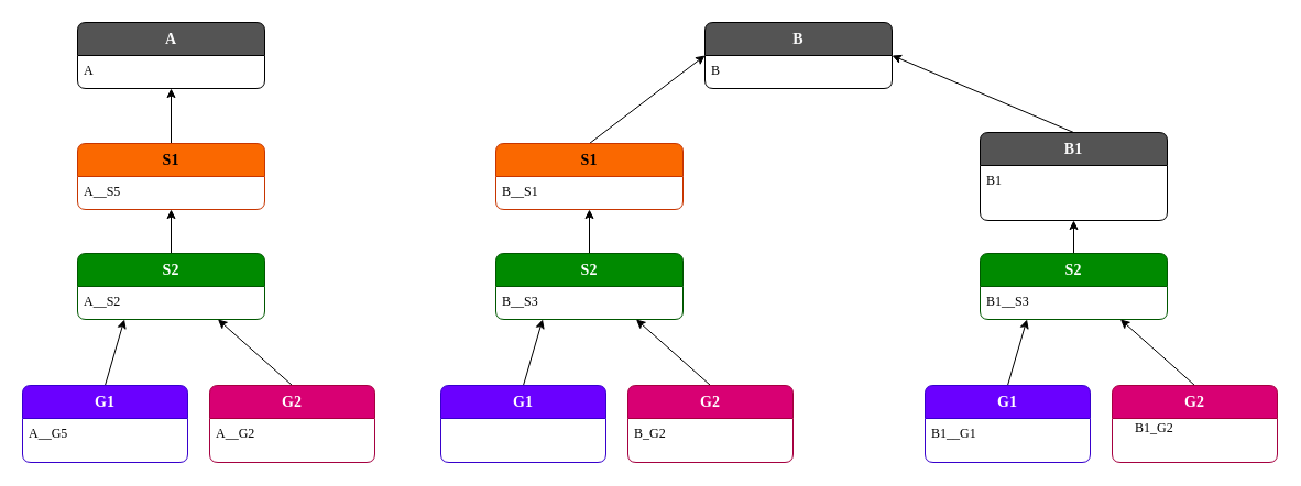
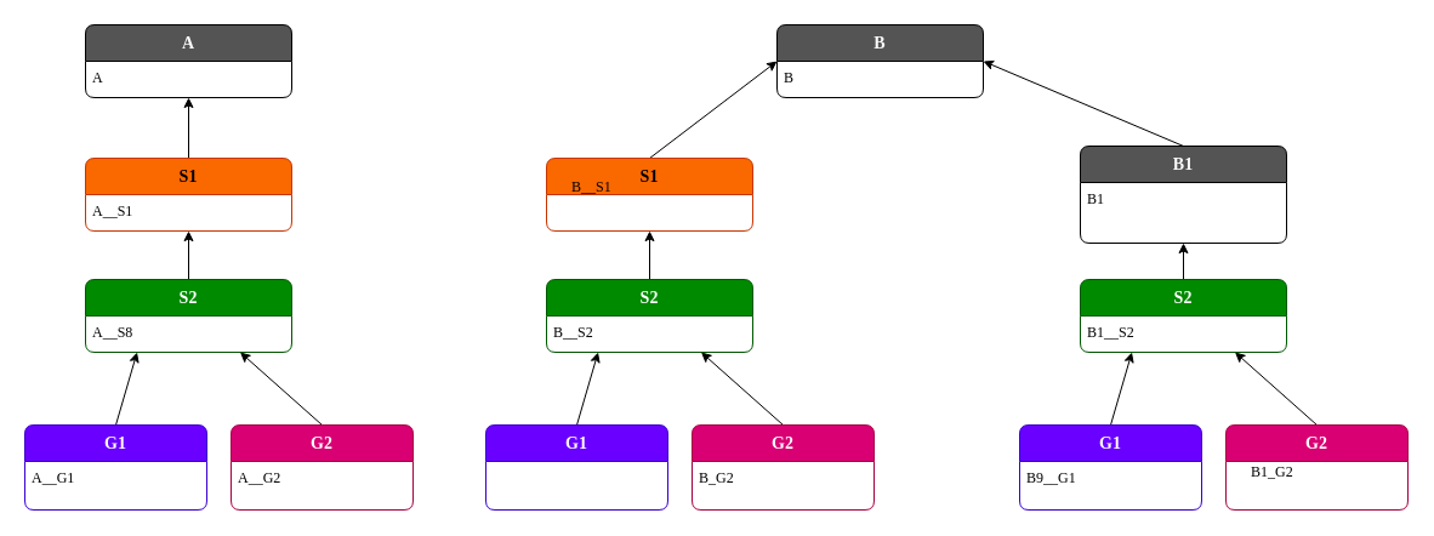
- <mxCell id="6" value="A__S5" style="fontFamily=Lucida Console;align=left;verticalAlign=top;fillColor=none;gradientColor=none;strokeColor=none;rounded=0;spacingLeft=4;resizable=0;movable=0;deletable=0;rotatable=0;autosize=1;" parent="5" vertex="1" connectable="0"><mxGeometry y="30" width="60" height="30" as="geometry" /></mxCell>
+ <mxCell id="6" value="A__S1" style="fontFamily=Lucida Console;align=left;verticalAlign=top;fillColor=none;gradientColor=none;strokeColor=none;rounded=0;spacingLeft=4;resizable=0;movable=0;deletable=0;rotatable=0;autosize=1;" parent="5" vertex="1" connectable="0"><mxGeometry y="30" width="60" height="30" as="geometry" /></mxCell>
- <mxCell id="20" value="B__S1" style="fontFamily=Lucida Console;align=left;verticalAlign=top;fillColor=none;gradientColor=none;strokeColor=none;rounded=0;spacingLeft=4;resizable=0;movable=0;deletable=0;rotatable=0;autosize=1;" parent="19" vertex="1" connectable="0"><mxGeometry y="30" width="60" height="30" as="geometry" /></mxCell>
+ <mxCell id="20" value="B__S1" style="fontFamily=Lucida Console;align=left;verticalAlign=top;fillColor=none;gradientColor=none;strokeColor=none;rounded=0;spacingLeft=4;resizable=0;movable=0;deletable=0;rotatable=0;autosize=1;" parent="19" vertex="1" connectable="0"><mxGeometry x="15" y="10" width="60" height="30" as="geometry" /></mxCell>
- <mxCell id="9" value="A__S2" style="fontFamily=Lucida Console;align=left;verticalAlign=top;fillColor=none;gradientColor=none;strokeColor=none;rounded=0;spacingLeft=4;resizable=0;movable=0;deletable=0;rotatable=0;autosize=1;" parent="8" vertex="1" connectable="0"><mxGeometry y="30" width="60" height="30" as="geometry" /></mxCell>
+ <mxCell id="9" value="A__S8" style="fontFamily=Lucida Console;align=left;verticalAlign=top;fillColor=none;gradientColor=none;strokeColor=none;rounded=0;spacingLeft=4;resizable=0;movable=0;deletable=0;rotatable=0;autosize=1;" parent="8" vertex="1" connectable="0"><mxGeometry y="30" width="60" height="30" as="geometry" /></mxCell>
- <mxCell id="23" value="B__S3" style="fontFamily=Lucida Console;align=left;verticalAlign=top;fillColor=none;gradientColor=none;strokeColor=none;rounded=0;spacingLeft=4;resizable=0;movable=0;deletable=0;rotatable=0;autosize=1;" parent="22" vertex="1" connectable="0"><mxGeometry y="30" width="60" height="30" as="geometry" /></mxCell>
+ <mxCell id="23" value="B__S2" style="fontFamily=Lucida Console;align=left;verticalAlign=top;fillColor=none;gradientColor=none;strokeColor=none;rounded=0;spacingLeft=4;resizable=0;movable=0;deletable=0;rotatable=0;autosize=1;" parent="22" vertex="1" connectable="0"><mxGeometry y="30" width="60" height="30" as="geometry" /></mxCell>
- <mxCell id="34" value="B1__S3" style="fontFamily=Lucida Console;align=left;verticalAlign=top;fillColor=none;gradientColor=none;strokeColor=none;rounded=0;spacingLeft=4;resizable=0;movable=0;deletable=0;rotatable=0;autosize=1;" vertex="1" connectable="0" parent="33"><mxGeometry y="30" width="70" height="30" as="geometry" /></mxCell>
+ <mxCell id="34" value="B1__S2" style="fontFamily=Lucida Console;align=left;verticalAlign=top;fillColor=none;gradientColor=none;strokeColor=none;rounded=0;spacingLeft=4;resizable=0;movable=0;deletable=0;rotatable=0;autosize=1;" vertex="1" connectable="0" parent="33"><mxGeometry y="30" width="70" height="30" as="geometry" /></mxCell>
- <mxCell id="15" value="A__G5" style="fontFamily=Lucida Console;align=left;verticalAlign=top;fillColor=none;gradientColor=none;strokeColor=none;rounded=0;spacingLeft=4;resizable=0;movable=0;deletable=0;rotatable=0;autosize=1;" parent="14" vertex="1" connectable="0"><mxGeometry y="30" width="60" height="30" as="geometry" /></mxCell>
+ <mxCell id="15" value="A__G1" style="fontFamily=Lucida Console;align=left;verticalAlign=top;fillColor=none;gradientColor=none;strokeColor=none;rounded=0;spacingLeft=4;resizable=0;movable=0;deletable=0;rotatable=0;autosize=1;" parent="14" vertex="1" connectable="0"><mxGeometry y="30" width="60" height="30" as="geometry" /></mxCell>
- <mxCell id="40" value="B1__G1" style="fontFamily=Lucida Console;align=left;verticalAlign=top;fillColor=none;gradientColor=none;strokeColor=none;rounded=0;spacingLeft=4;resizable=0;movable=0;deletable=0;rotatable=0;autosize=1;" vertex="1" connectable="0" parent="39"><mxGeometry y="30" width="70" height="30" as="geometry" /></mxCell>
+ <mxCell id="40" value="B9__G1" style="fontFamily=Lucida Console;align=left;verticalAlign=top;fillColor=none;gradientColor=none;strokeColor=none;rounded=0;spacingLeft=4;resizable=0;movable=0;deletable=0;rotatable=0;autosize=1;" vertex="1" connectable="0" parent="39"><mxGeometry y="30" width="70" height="30" as="geometry" /></mxCell>
